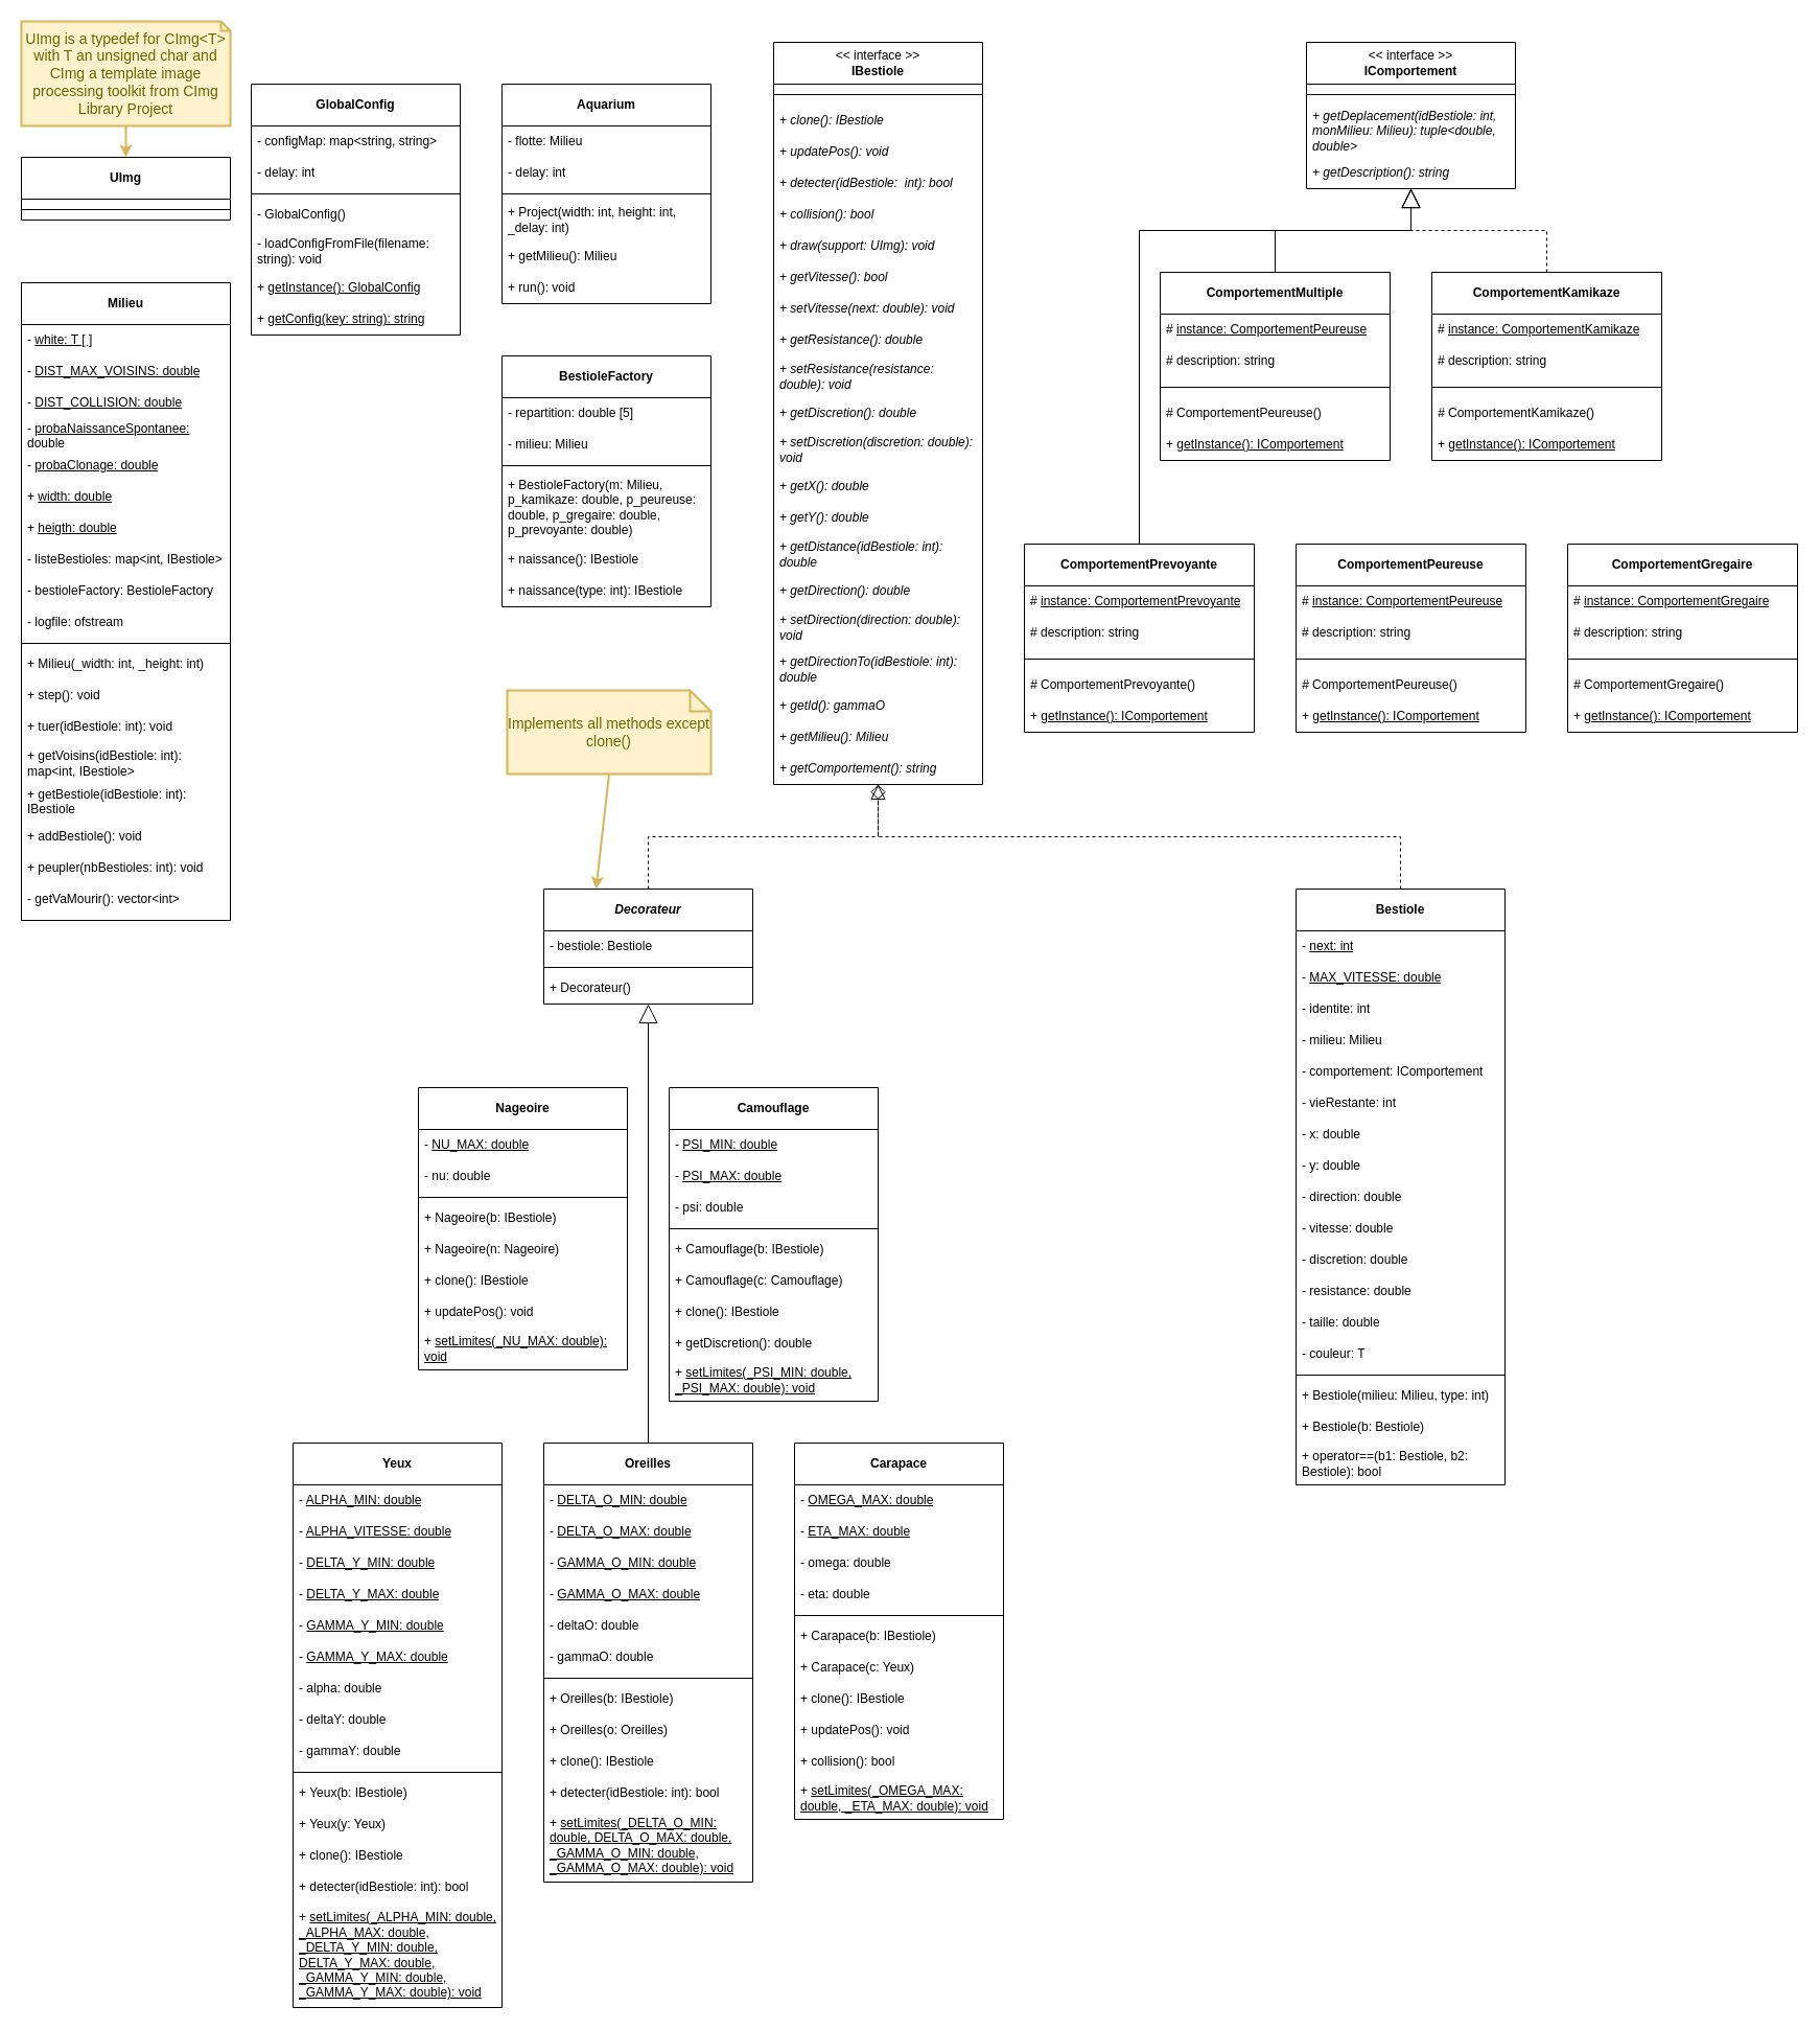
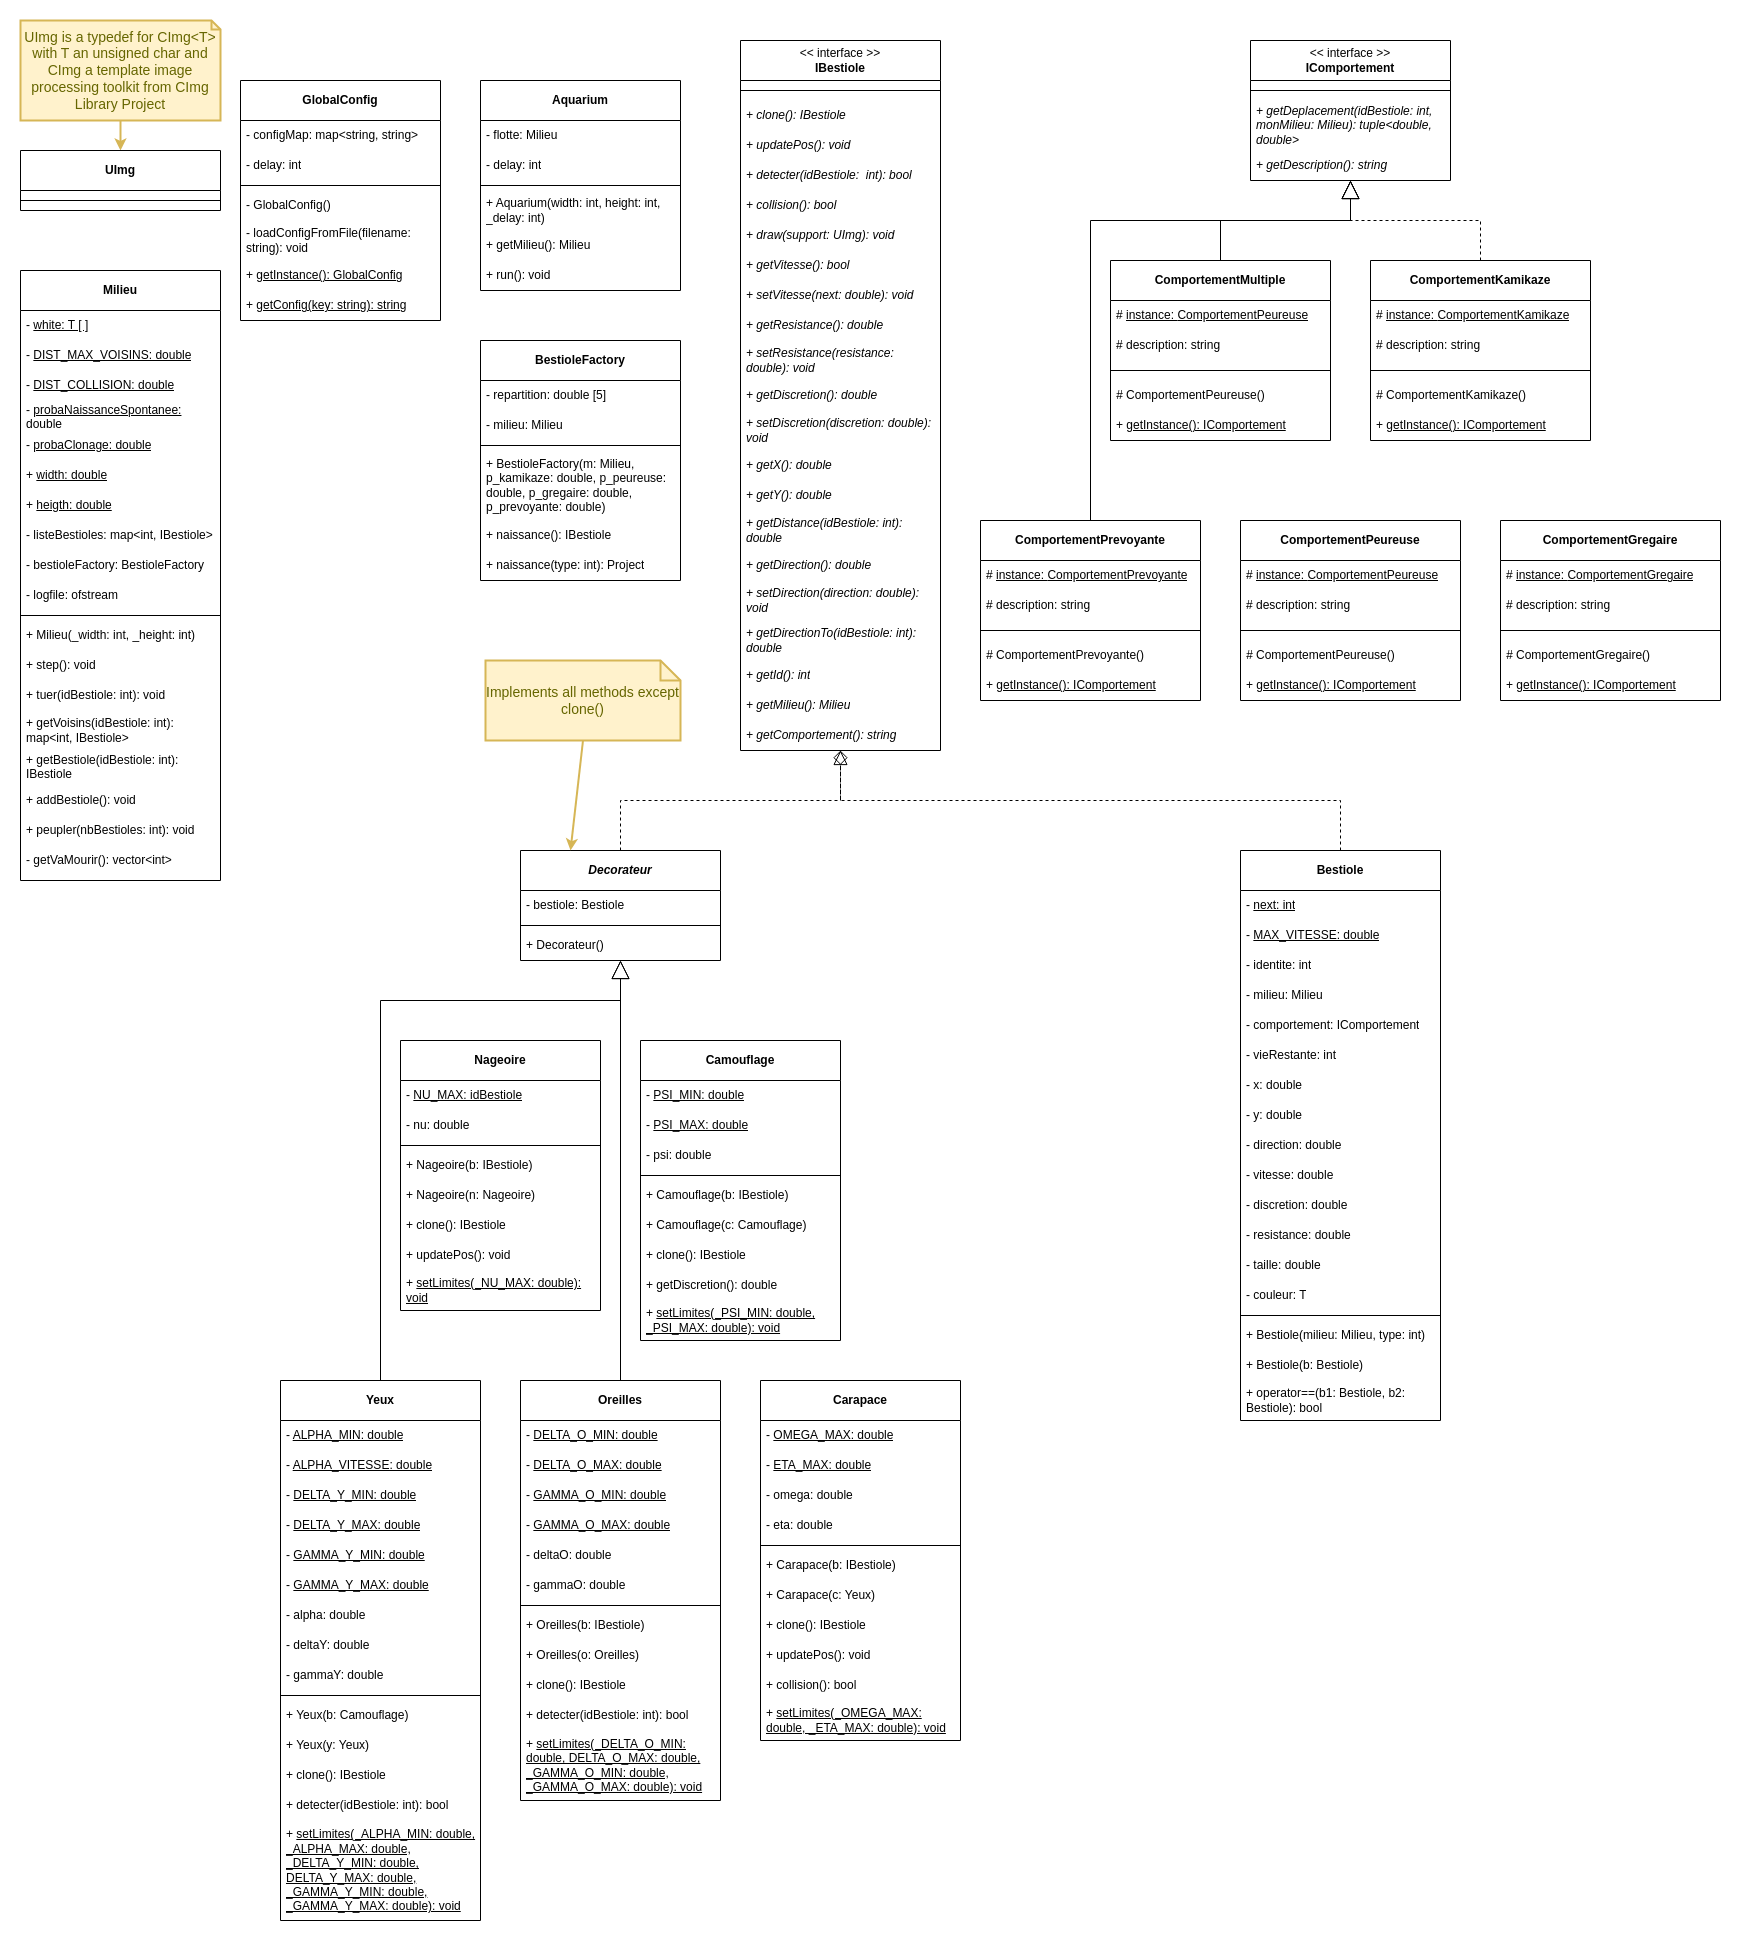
- <mxCell id="6" value="+ Project(width: int, height: int, _delay: int)" style="text;strokeColor=none;fillColor=none;align=left;verticalAlign=middle;spacingLeft=4;spacingRight=4;overflow=hidden;rotatable=0;points=[[0,0.5],[1,0.5]];portConstraint=eastwest;whiteSpace=wrap;html=1;" parent="2" vertex="1"><mxGeometry y="110" width="200" height="40" as="geometry" /></mxCell>
+ <mxCell id="6" value="+ Aquarium(width: int, height: int, _delay: int)" style="text;strokeColor=none;fillColor=none;align=left;verticalAlign=middle;spacingLeft=4;spacingRight=4;overflow=hidden;rotatable=0;points=[[0,0.5],[1,0.5]];portConstraint=eastwest;whiteSpace=wrap;html=1;" parent="2" vertex="1"><mxGeometry y="110" width="200" height="40" as="geometry" /></mxCell>
- <mxCell id="56" value="+ naissance(type: int): IBestiole" style="text;strokeColor=none;fillColor=none;align=left;verticalAlign=middle;spacingLeft=4;spacingRight=4;overflow=hidden;rotatable=0;points=[[0,0.5],[1,0.5]];portConstraint=eastwest;whiteSpace=wrap;html=1;" vertex="1" parent="50"><mxGeometry y="210" width="200" height="30" as="geometry" /></mxCell>
+ <mxCell id="56" value="+ naissance(type: int): Project" style="text;strokeColor=none;fillColor=none;align=left;verticalAlign=middle;spacingLeft=4;spacingRight=4;overflow=hidden;rotatable=0;points=[[0,0.5],[1,0.5]];portConstraint=eastwest;whiteSpace=wrap;html=1;" vertex="1" parent="50"><mxGeometry y="210" width="200" height="30" as="geometry" /></mxCell>
- <mxCell id="28" value="&lt;i&gt;+ getId(): gammaO&lt;/i&gt;" style="text;strokeColor=none;fillColor=none;align=left;verticalAlign=middle;spacingLeft=4;spacingRight=4;overflow=hidden;rotatable=0;points=[[0,0.5],[1,0.5]];portConstraint=eastwest;whiteSpace=wrap;html=1;" vertex="1" parent="9"><mxGeometry y="620" width="200" height="30" as="geometry" /></mxCell>
+ <mxCell id="28" value="&lt;i&gt;+ getId(): int&lt;/i&gt;" style="text;strokeColor=none;fillColor=none;align=left;verticalAlign=middle;spacingLeft=4;spacingRight=4;overflow=hidden;rotatable=0;points=[[0,0.5],[1,0.5]];portConstraint=eastwest;whiteSpace=wrap;html=1;" vertex="1" parent="9"><mxGeometry y="620" width="200" height="30" as="geometry" /></mxCell>
+ <mxCell id="65" value="" style="endArrow=block;endSize=16;endFill=0;html=1;rounded=0;entryX=0.5;entryY=1;entryDx=0;entryDy=0;exitX=0.5;exitY=0;exitDx=0;exitDy=0;" edge="1" parent="1" source="67" target="58"><mxGeometry width="160" relative="1" as="geometry"><mxPoint x="490" y="1030" as="sourcePoint" /><mxPoint x="650" y="1010" as="targetPoint" /><Array as="points"><mxPoint x="380" y="1000" /><mxPoint x="620" y="1000" /></Array></mxGeometry></mxCell>
- <mxCell id="97" value="- &lt;u&gt;NU_MAX: double&lt;/u&gt;" style="text;strokeColor=none;fillColor=none;align=left;verticalAlign=middle;spacingLeft=4;spacingRight=4;overflow=hidden;rotatable=0;points=[[0,0.5],[1,0.5]];portConstraint=eastwest;whiteSpace=wrap;html=1;" vertex="1" parent="96"><mxGeometry y="40" width="200" height="30" as="geometry" /></mxCell>
+ <mxCell id="97" value="- &lt;u&gt;NU_MAX: idBestiole&lt;/u&gt;" style="text;strokeColor=none;fillColor=none;align=left;verticalAlign=middle;spacingLeft=4;spacingRight=4;overflow=hidden;rotatable=0;points=[[0,0.5],[1,0.5]];portConstraint=eastwest;whiteSpace=wrap;html=1;" vertex="1" parent="96"><mxGeometry y="40" width="200" height="30" as="geometry" /></mxCell>
- <mxCell id="78" value="+ Yeux(b: IBestiole)" style="text;strokeColor=none;fillColor=none;align=left;verticalAlign=middle;spacingLeft=4;spacingRight=4;overflow=hidden;rotatable=0;points=[[0,0.5],[1,0.5]];portConstraint=eastwest;whiteSpace=wrap;html=1;" vertex="1" parent="67"><mxGeometry y="320" width="200" height="30" as="geometry" /></mxCell>
+ <mxCell id="78" value="+ Yeux(b: Camouflage)" style="text;strokeColor=none;fillColor=none;align=left;verticalAlign=middle;spacingLeft=4;spacingRight=4;overflow=hidden;rotatable=0;points=[[0,0.5],[1,0.5]];portConstraint=eastwest;whiteSpace=wrap;html=1;" vertex="1" parent="67"><mxGeometry y="320" width="200" height="30" as="geometry" /></mxCell>
